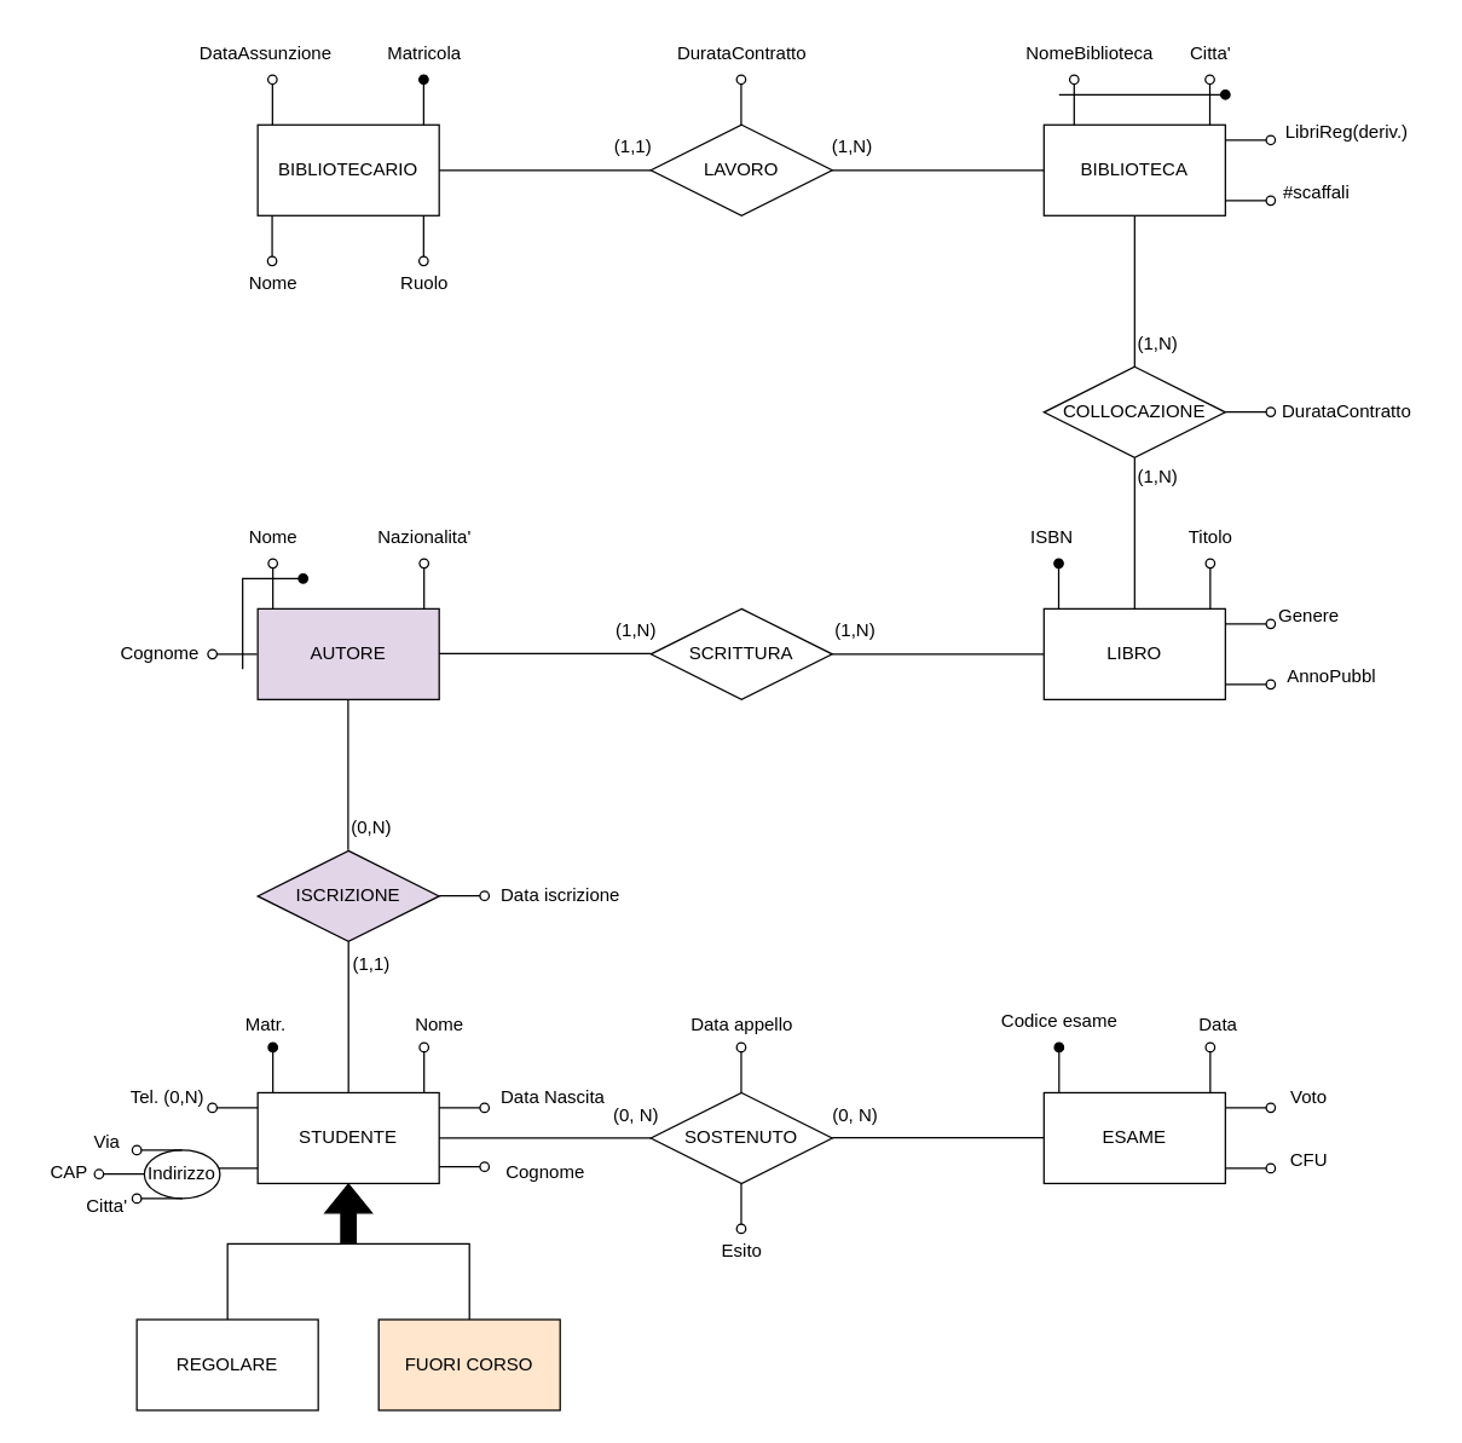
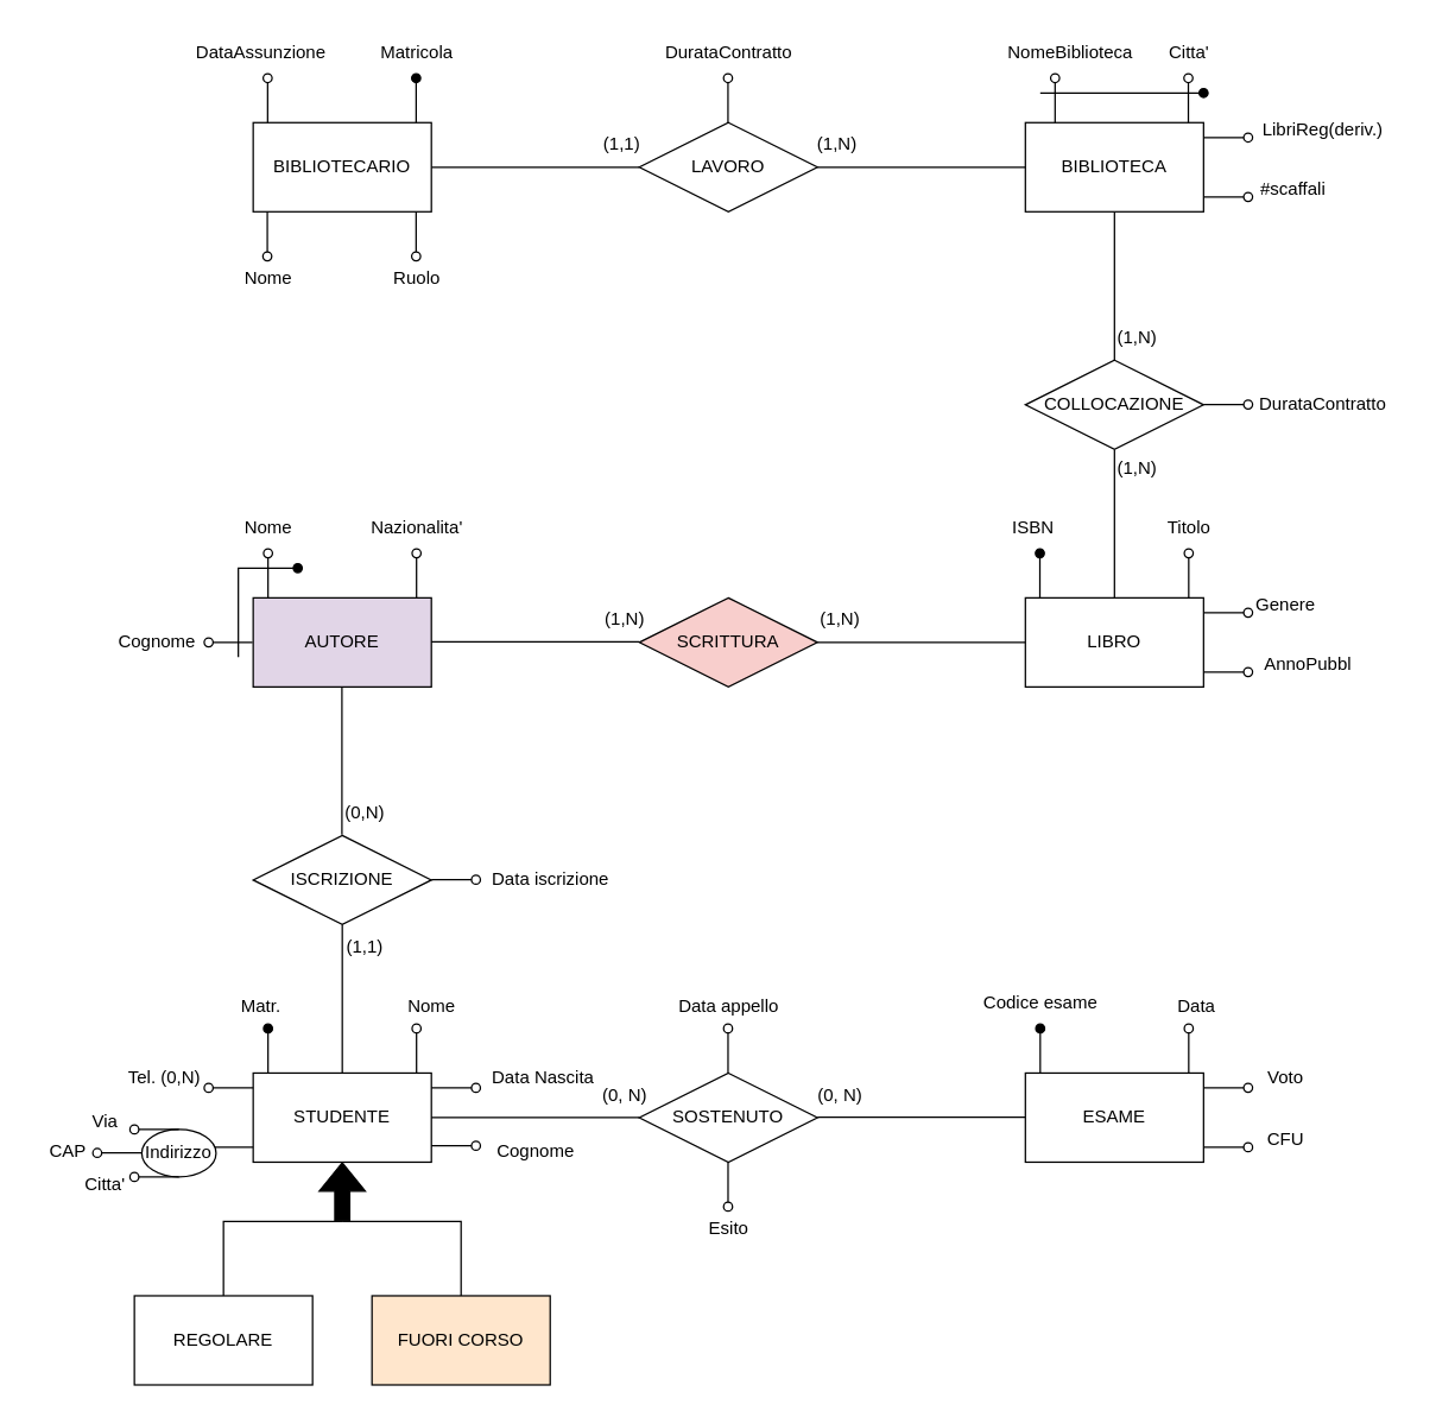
- <mxCell id="57" value="SCRITTURA" style="rhombus;whiteSpace=wrap;html=1;" vertex="1" parent="1"><mxGeometry x="430" y="402" width="120" height="60" as="geometry" /></mxCell>
+ <mxCell id="57" value="SCRITTURA" style="rhombus;whiteSpace=wrap;html=1;fillColor=#f8cecc;" vertex="1" parent="1"><mxGeometry x="430" y="402" width="120" height="60" as="geometry" /></mxCell>
- <mxCell id="44" value="ISCRIZIONE" style="rhombus;whiteSpace=wrap;html=1;fillColor=#e1d5e7;" vertex="1" parent="1"><mxGeometry x="170" width="120" height="60" as="geometry" y="562" /></mxCell>
+ <mxCell id="44" value="ISCRIZIONE" style="rhombus;whiteSpace=wrap;html=1;" vertex="1" parent="1"><mxGeometry x="170" width="120" height="60" as="geometry" y="562" /></mxCell>
